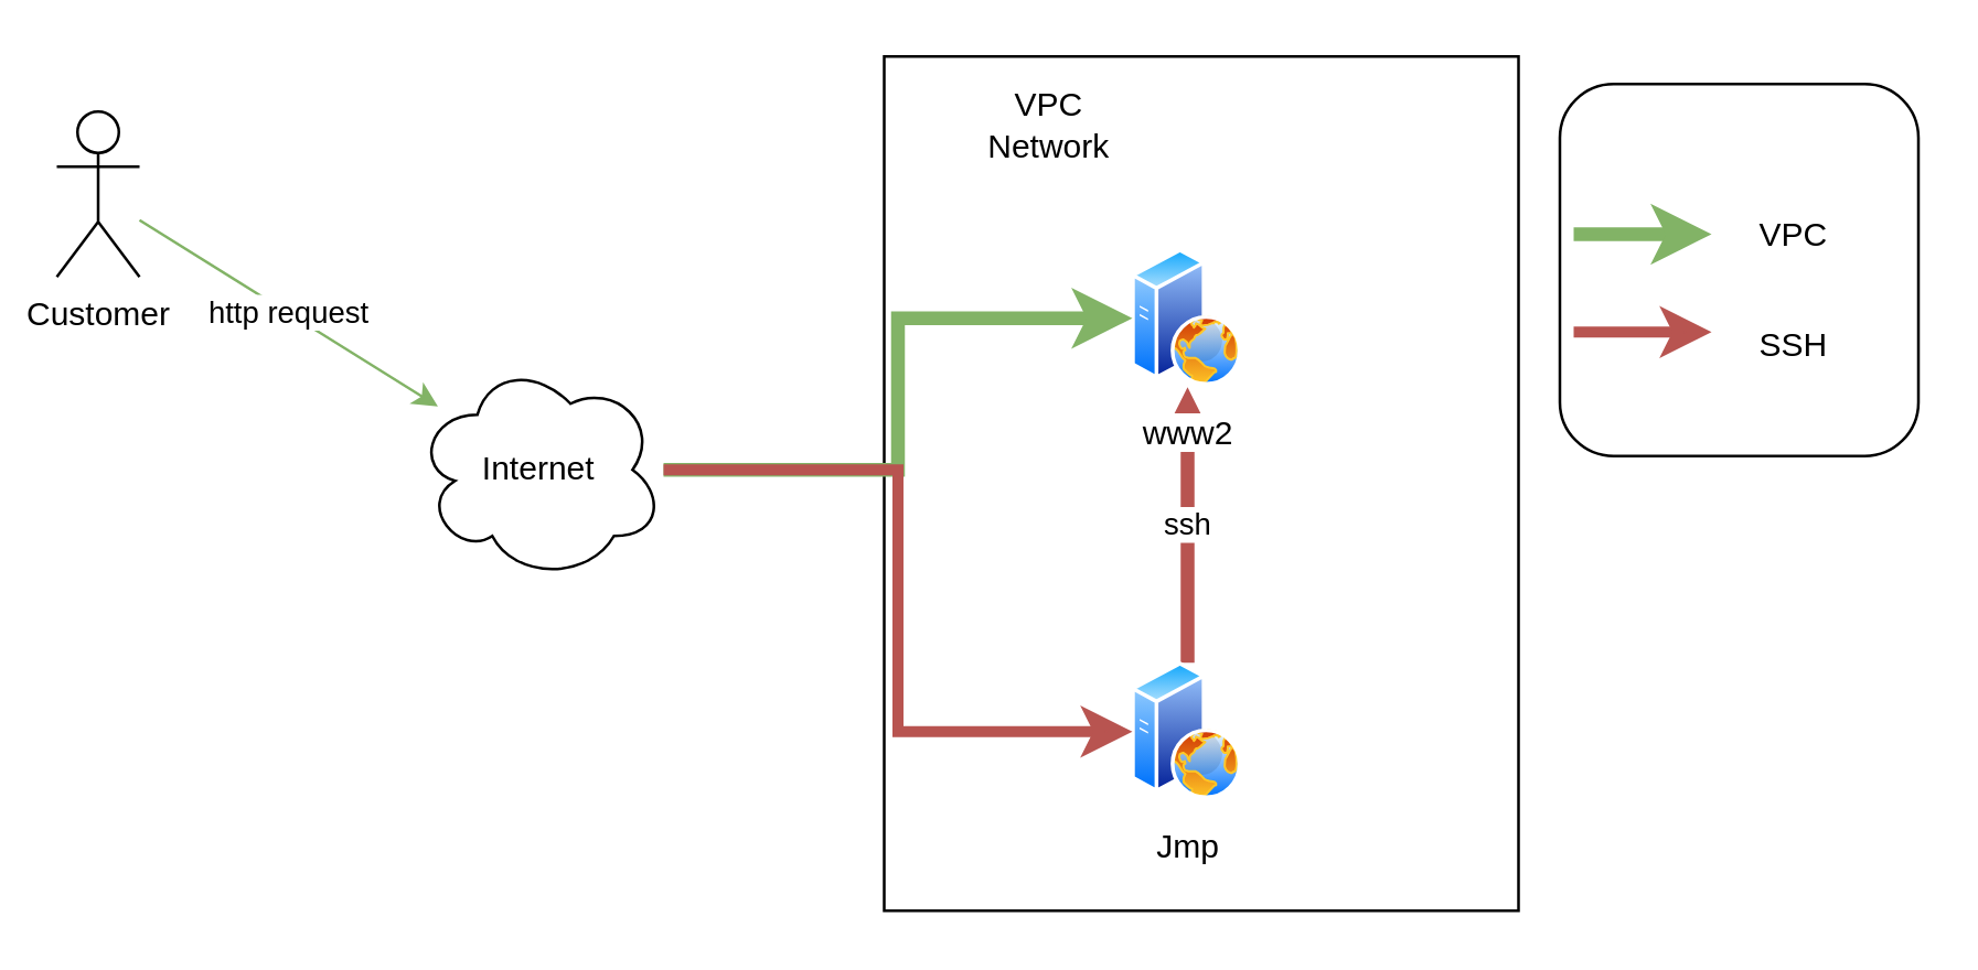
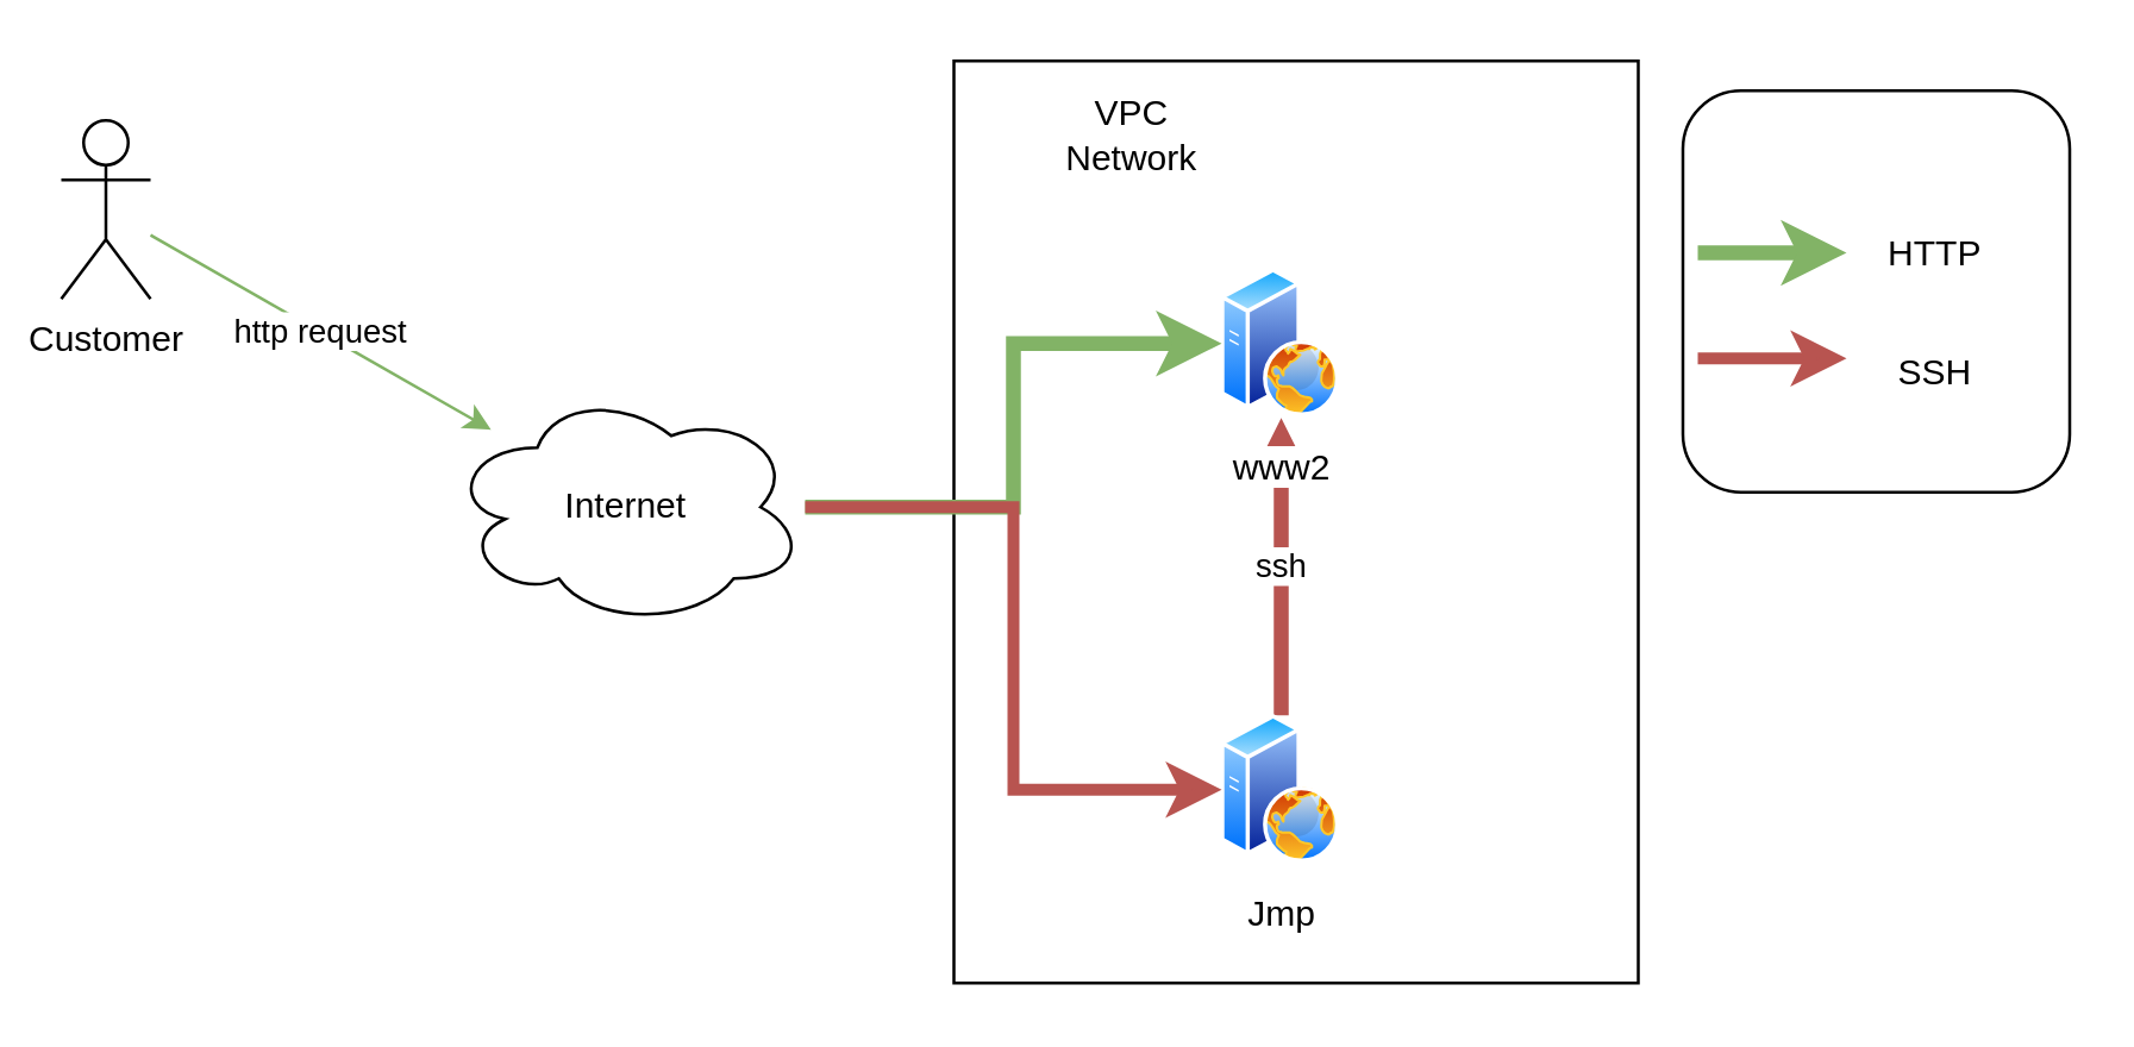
- <mxCell id="15" value="VPC" style="text;html=1;strokeColor=none;fillColor=none;align=center;verticalAlign=middle;whiteSpace=wrap;rounded=0;" vertex="1" parent="1"><mxGeometry x="620" y="70" width="60" height="30" as="geometry" /></mxCell>
+ <mxCell id="15" value="HTTP" style="text;html=1;strokeColor=none;fillColor=none;align=center;verticalAlign=middle;whiteSpace=wrap;rounded=0;" vertex="1" parent="1"><mxGeometry x="620" y="70" width="60" height="30" as="geometry" /></mxCell>
- <mxCell id="8" value="Internet" style="ellipse;shape=cloud;whiteSpace=wrap;html=1;" vertex="1" parent="1"><mxGeometry x="150" y="130" width="90" height="80" as="geometry" /></mxCell>
+ <mxCell id="8" value="Internet" style="ellipse;shape=cloud;whiteSpace=wrap;html=1;" vertex="1" parent="1"><mxGeometry x="150" y="130" width="120" height="80" as="geometry" /></mxCell>
